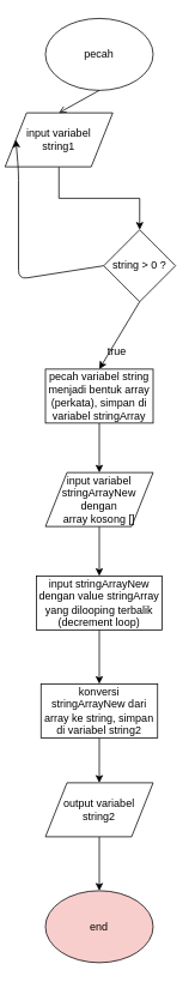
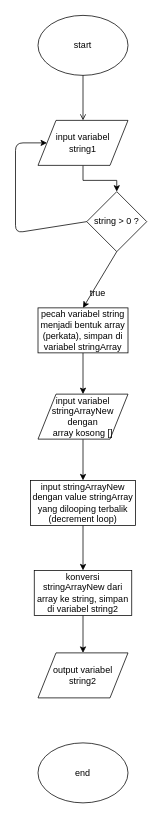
- <mxCell id="2" value="pecah" style="ellipse;whiteSpace=wrap;html=1;" parent="1" vertex="1"><mxGeometry x="50" y="20" width="120" height="80" as="geometry" /></mxCell>
+ <mxCell id="2" value="start" style="ellipse;whiteSpace=wrap;html=1;" parent="1" vertex="1"><mxGeometry x="50" y="20" width="120" height="80" as="geometry" /></mxCell>
- <mxCell id="4" value="input variabel &lt;br&gt;string1" style="shape=parallelogram;perimeter=parallelogramPerimeter;whiteSpace=wrap;html=1;" parent="1" vertex="1"><mxGeometry x="5" y="125" width="120" height="60" as="geometry" /></mxCell>
+ <mxCell id="4" value="input variabel &lt;br&gt;string1" style="shape=parallelogram;perimeter=parallelogramPerimeter;whiteSpace=wrap;html=1;" parent="1" vertex="1"><mxGeometry x="50" y="160" width="120" height="60" as="geometry" /></mxCell>
- <mxCell id="18" style="edgeStyle=orthogonalEdgeStyle;rounded=0;orthogonalLoop=1;jettySize=auto;html=1;" edge="1" parent="1" source="19" target="20"><mxGeometry relative="1" as="geometry" /></mxCell>
- <mxCell id="20" value="end" style="ellipse;whiteSpace=wrap;html=1;fillColor=#f8cecc;" parent="1" vertex="1"><mxGeometry x="50" y="990" width="120" height="80" as="geometry" /></mxCell>
+ <mxCell id="20" value="end" style="ellipse;whiteSpace=wrap;html=1;" parent="1" vertex="1"><mxGeometry x="50" y="990" width="120" height="80" as="geometry" /></mxCell>
